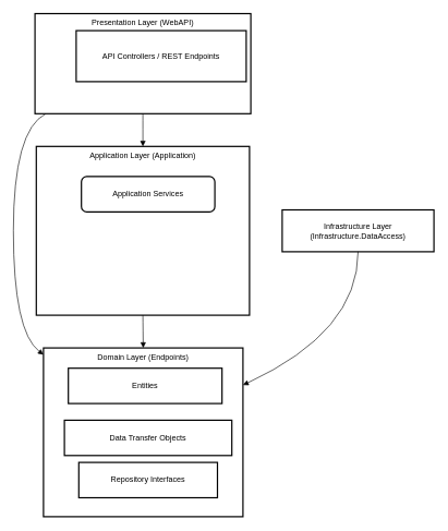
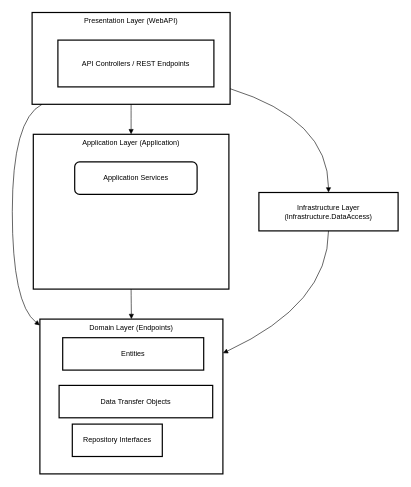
- <mxCell id="10" value="API Controllers / REST Endpoints" style="whiteSpace=wrap;strokeWidth=2;" vertex="1" parent="9"><mxGeometry x="63" y="26" width="260" height="78" as="geometry" /></mxCell>
+ <mxCell id="10" value="API Controllers / REST Endpoints" style="whiteSpace=wrap;strokeWidth=2;" vertex="1" parent="9"><mxGeometry x="43" y="46" width="260" height="78" as="geometry" /></mxCell>
+ <mxCell id="13" value="" style="curved=1;startArrow=none;endArrow=block;exitX=1;exitY=0.83;entryX=0.5;entryY=0;rounded=0;" edge="1" parent="1" source="9" target="2"><mxGeometry relative="1" as="geometry"><Array as="points"><mxPoint x="547" y="198" /></Array></mxGeometry></mxCell>
- <mxCell id="5" value="Repository Interfaces" style="whiteSpace=wrap;strokeWidth=2;" vertex="1" parent="3"><mxGeometry x="54" y="175" width="212" height="54" as="geometry" /></mxCell>
+ <mxCell id="5" value="Repository Interfaces" style="whiteSpace=wrap;strokeWidth=2;" vertex="1" parent="3"><mxGeometry x="54" y="175" width="150" height="54" as="geometry" /></mxCell>
